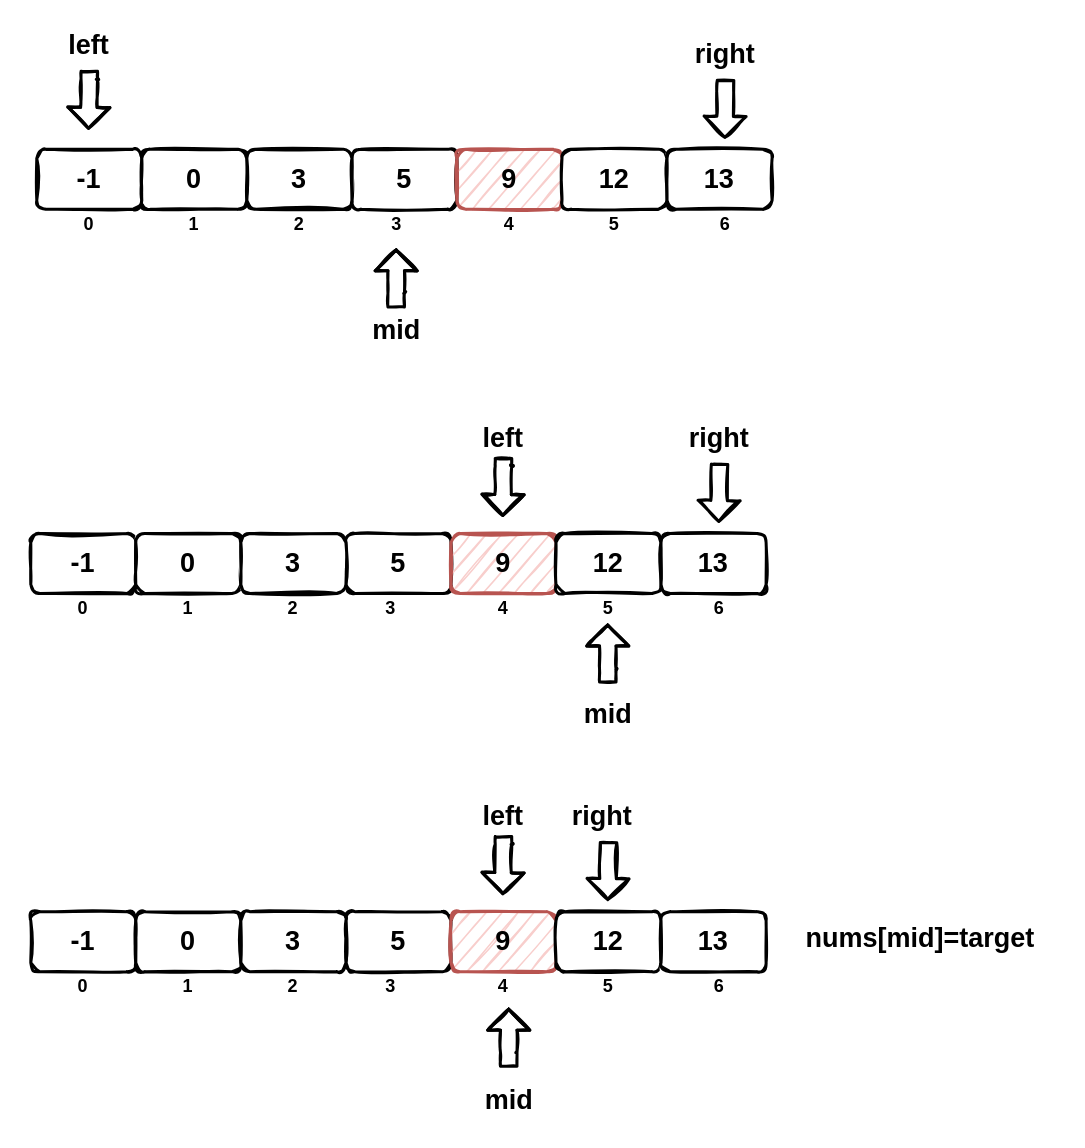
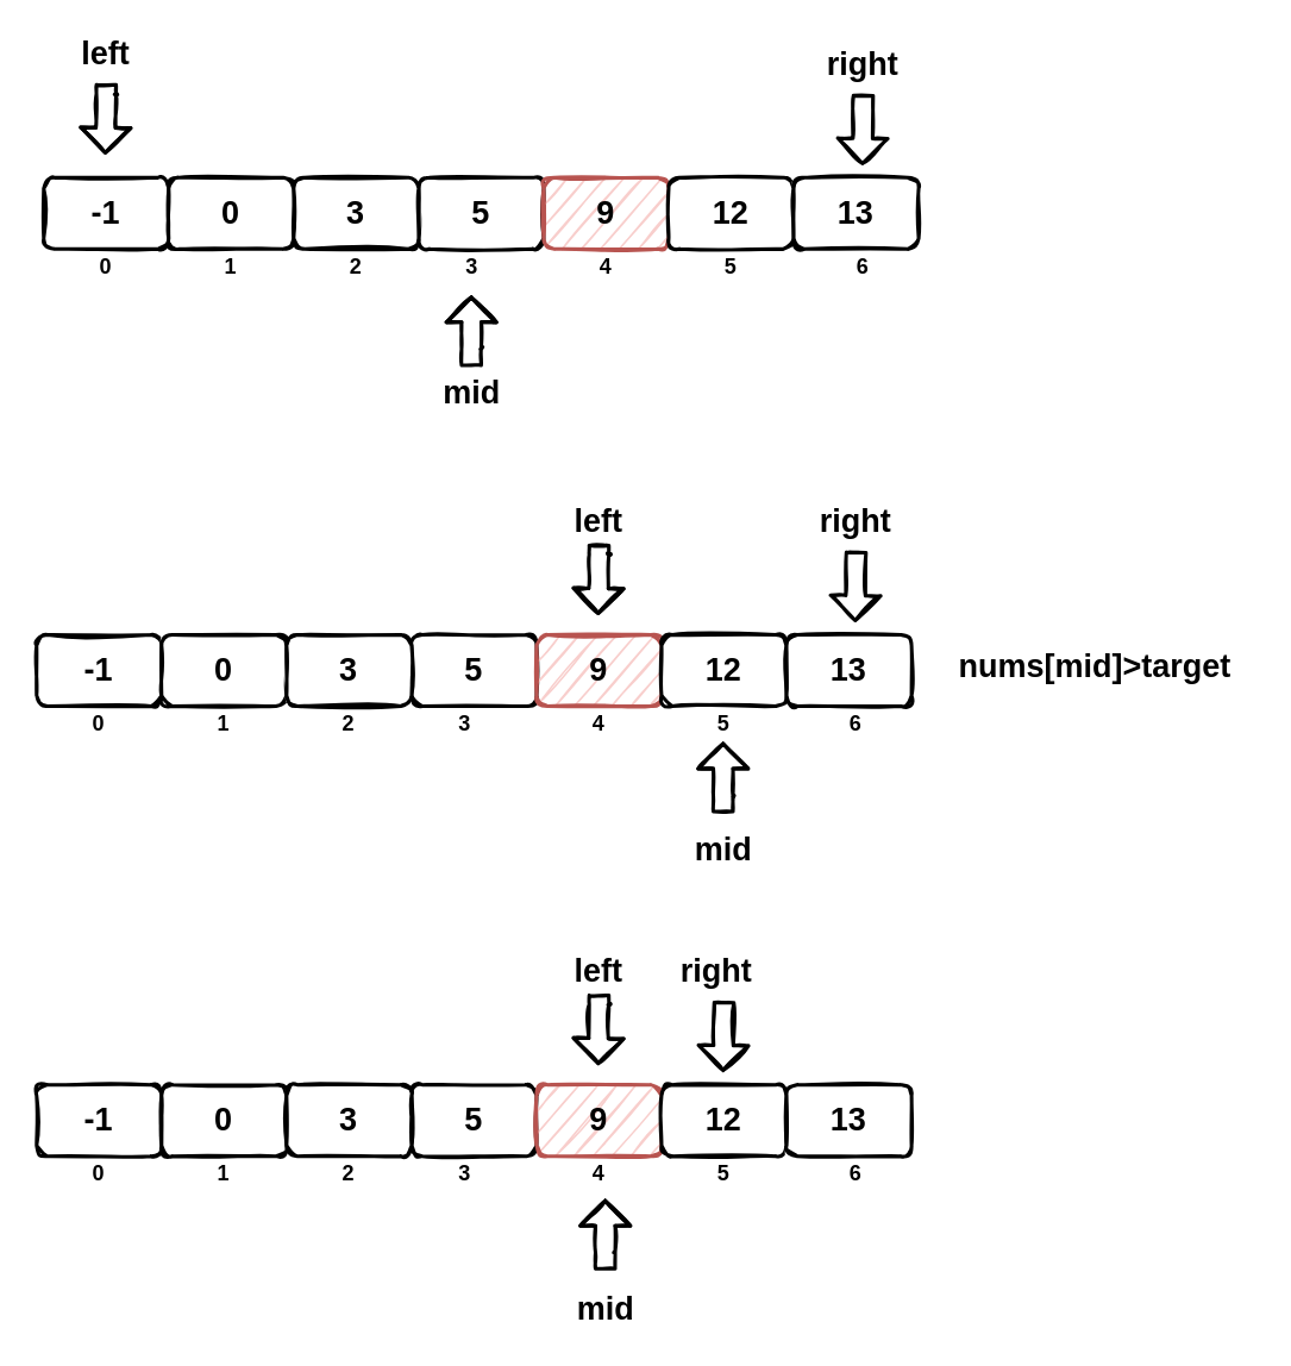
+ <mxCell id="46" value="&lt;span style=&quot;font-size: 18px&quot;&gt;&lt;b&gt;nums[mid]&amp;gt;target&lt;/b&gt;&lt;/span&gt;" style="text;html=1;strokeColor=none;fillColor=none;align=center;verticalAlign=middle;whiteSpace=wrap;rounded=0;sketch=1;" vertex="1" parent="1"><mxGeometry x="525" y="358" width="176" height="29" as="geometry" /></mxCell>
- <mxCell id="70" value="&lt;span style=&quot;font-size: 18px&quot;&gt;&lt;b&gt;nums[mid]=target&lt;/b&gt;&lt;/span&gt;" style="text;html=1;strokeColor=none;fillColor=none;align=center;verticalAlign=middle;whiteSpace=wrap;rounded=0;sketch=1;" vertex="1" parent="1"><mxGeometry x="525" y="610" width="176" height="29" as="geometry" /></mxCell>
